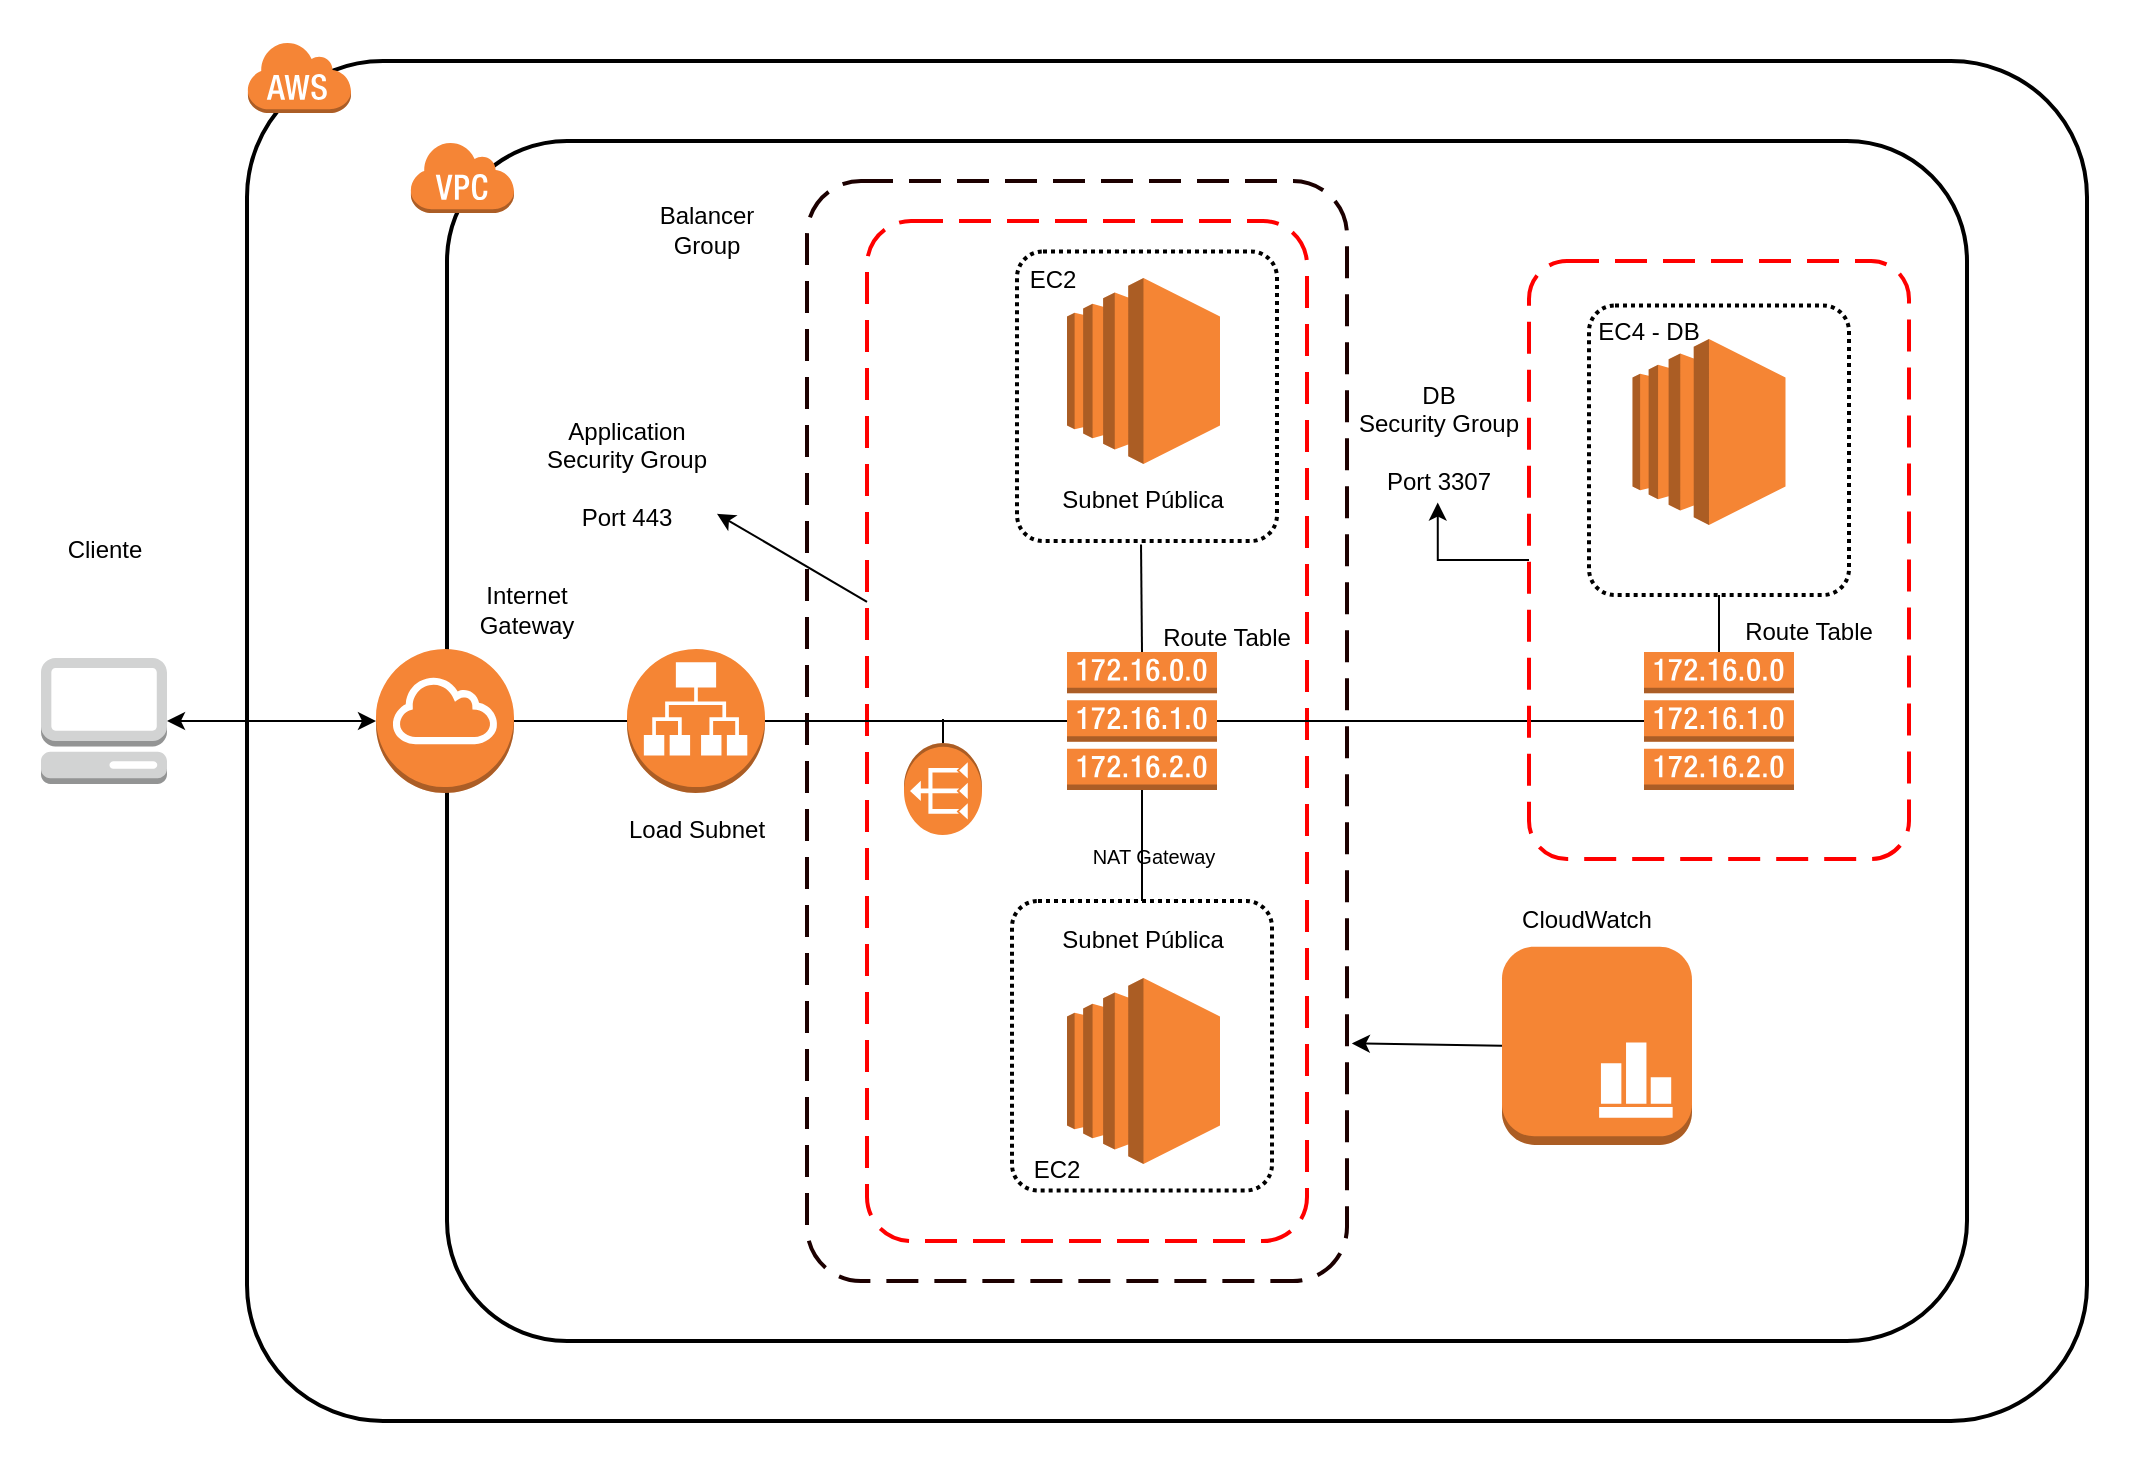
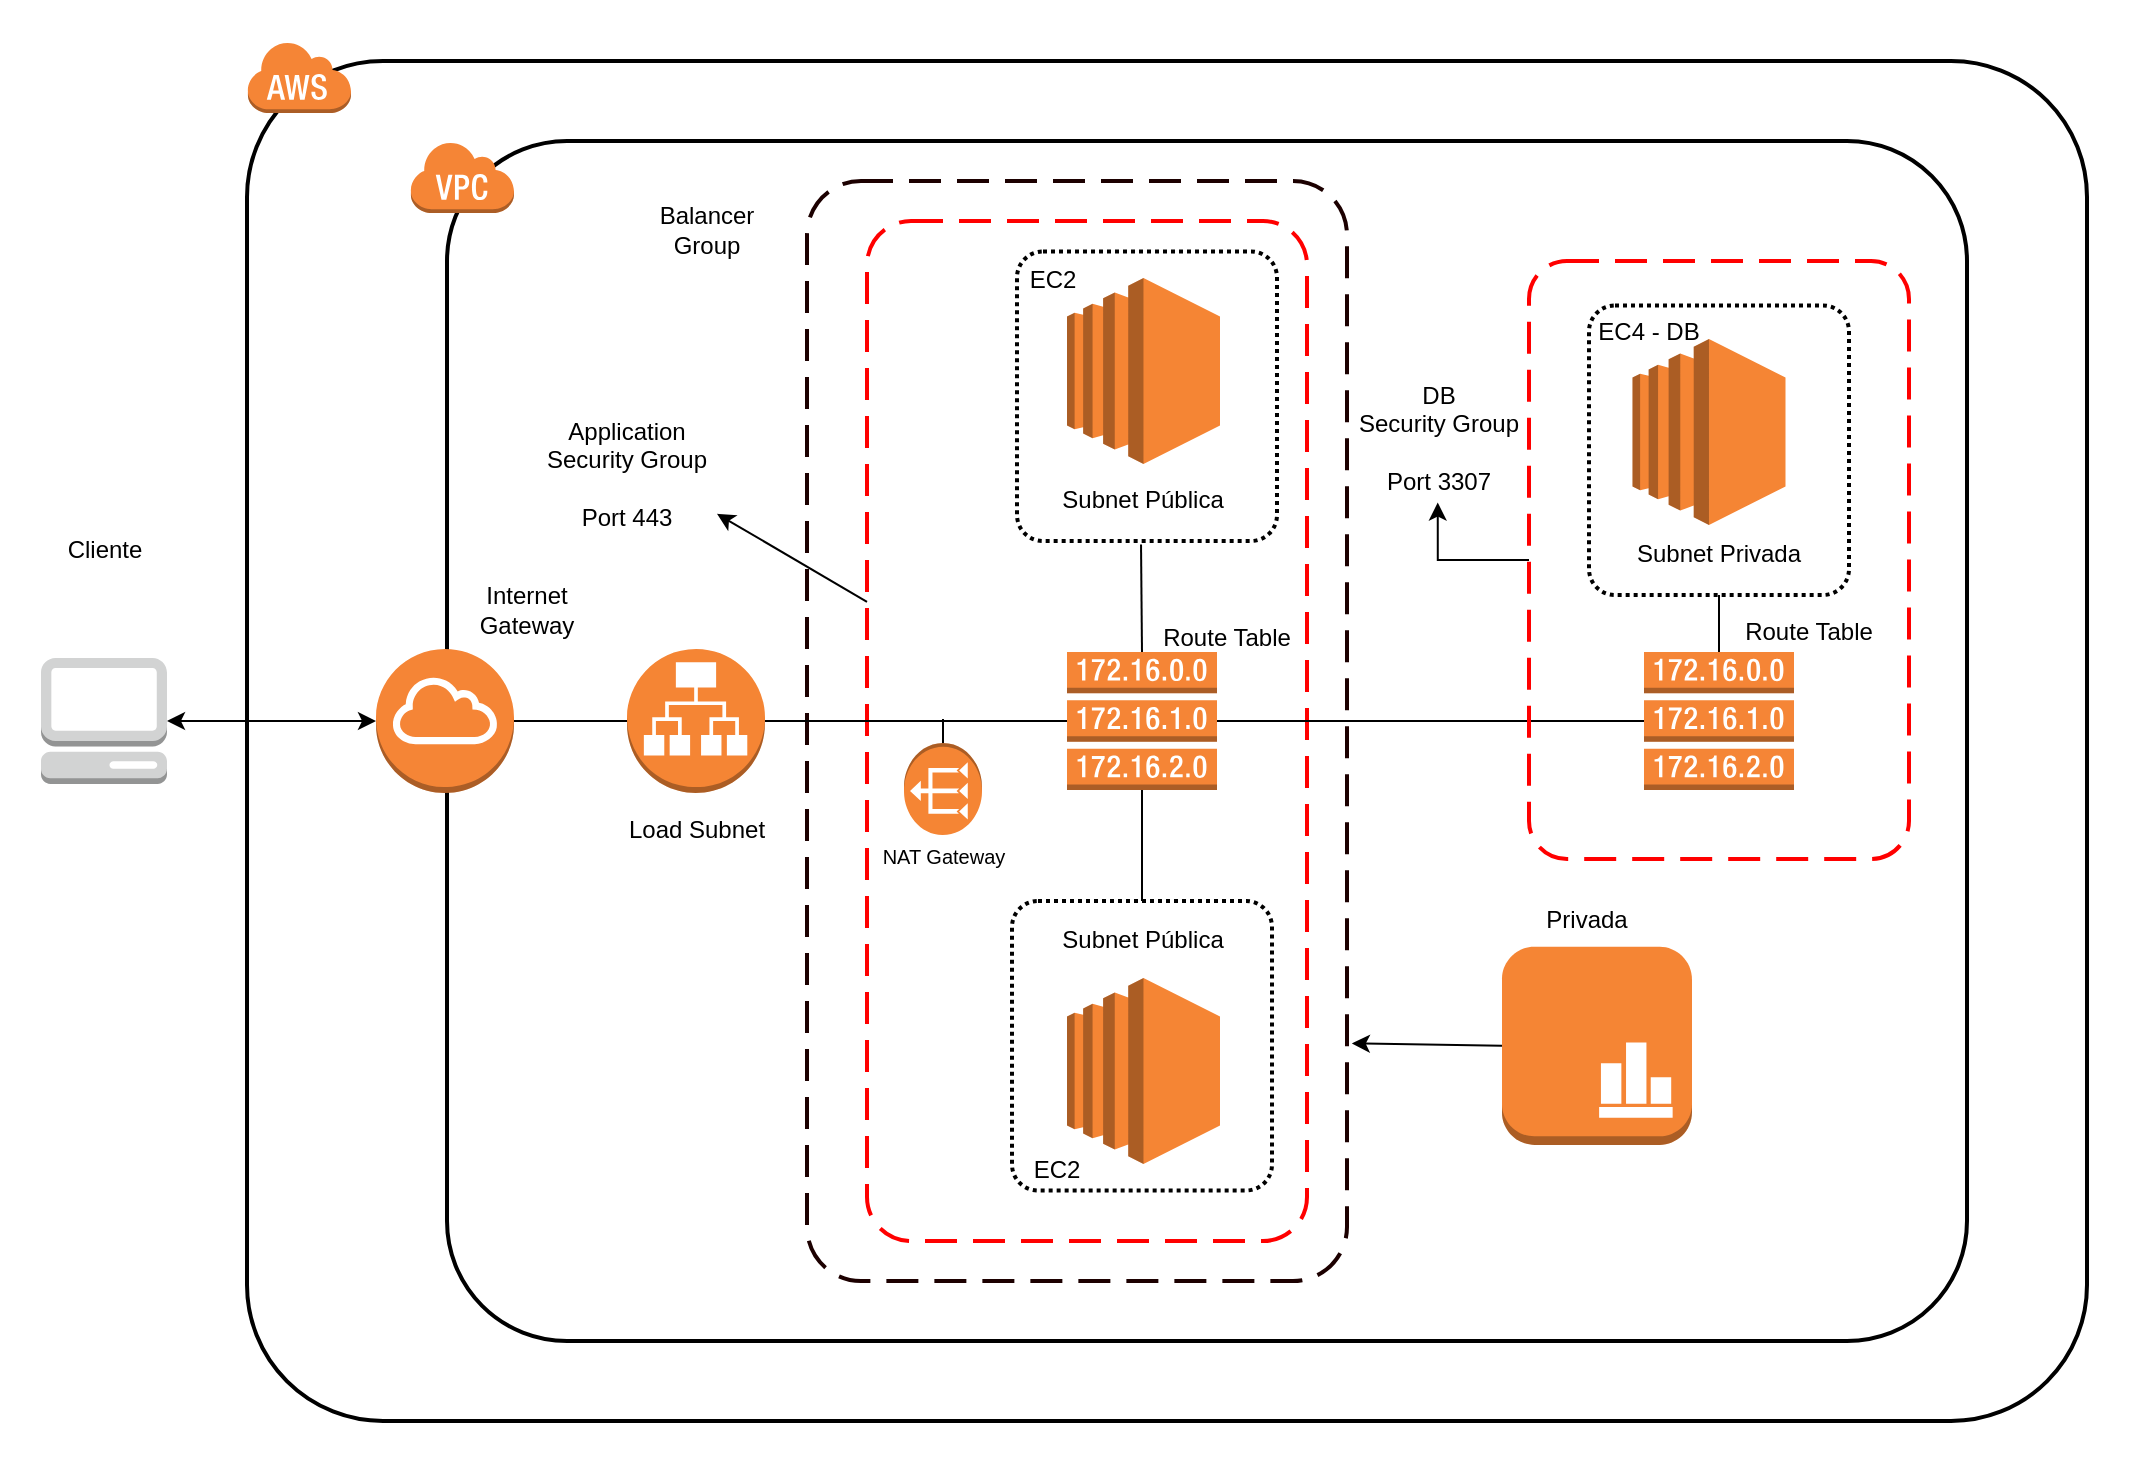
+ <mxCell id="34" value="&lt;div&gt;Subnet Privada&lt;br&gt;&lt;/div&gt;" style="text;html=1;align=center;verticalAlign=middle;resizable=0;points=[];autosize=1;" parent="1" vertex="1"><mxGeometry x="809" y="267" width="100" height="20" as="geometry" /></mxCell>
- <mxCell id="48" value="NAT Gateway" style="text;html=1;strokeColor=none;fillColor=none;align=center;verticalAlign=middle;whiteSpace=wrap;rounded=0;fontSize=10;" vertex="1" parent="1"><mxGeometry x="543" y="422" width="67.5" height="12" as="geometry" /></mxCell>
+ <mxCell id="48" value="NAT Gateway" style="text;html=1;strokeColor=none;fillColor=none;align=center;verticalAlign=middle;whiteSpace=wrap;rounded=0;fontSize=10;" vertex="1" parent="1"><mxGeometry x="438" y="422" width="67.5" height="12" as="geometry" /></mxCell>
- <mxCell id="39" value="CloudWatch" style="text;html=1;align=center;verticalAlign=middle;resizable=0;points=[];autosize=1;" parent="1" vertex="1"><mxGeometry x="753" y="450" width="80" height="20" as="geometry" /></mxCell>
+ <mxCell id="39" value="Privada" style="text;html=1;align=center;verticalAlign=middle;resizable=0;points=[];autosize=1;" parent="1" vertex="1"><mxGeometry x="753" y="450" width="80" height="20" as="geometry" /></mxCell>
